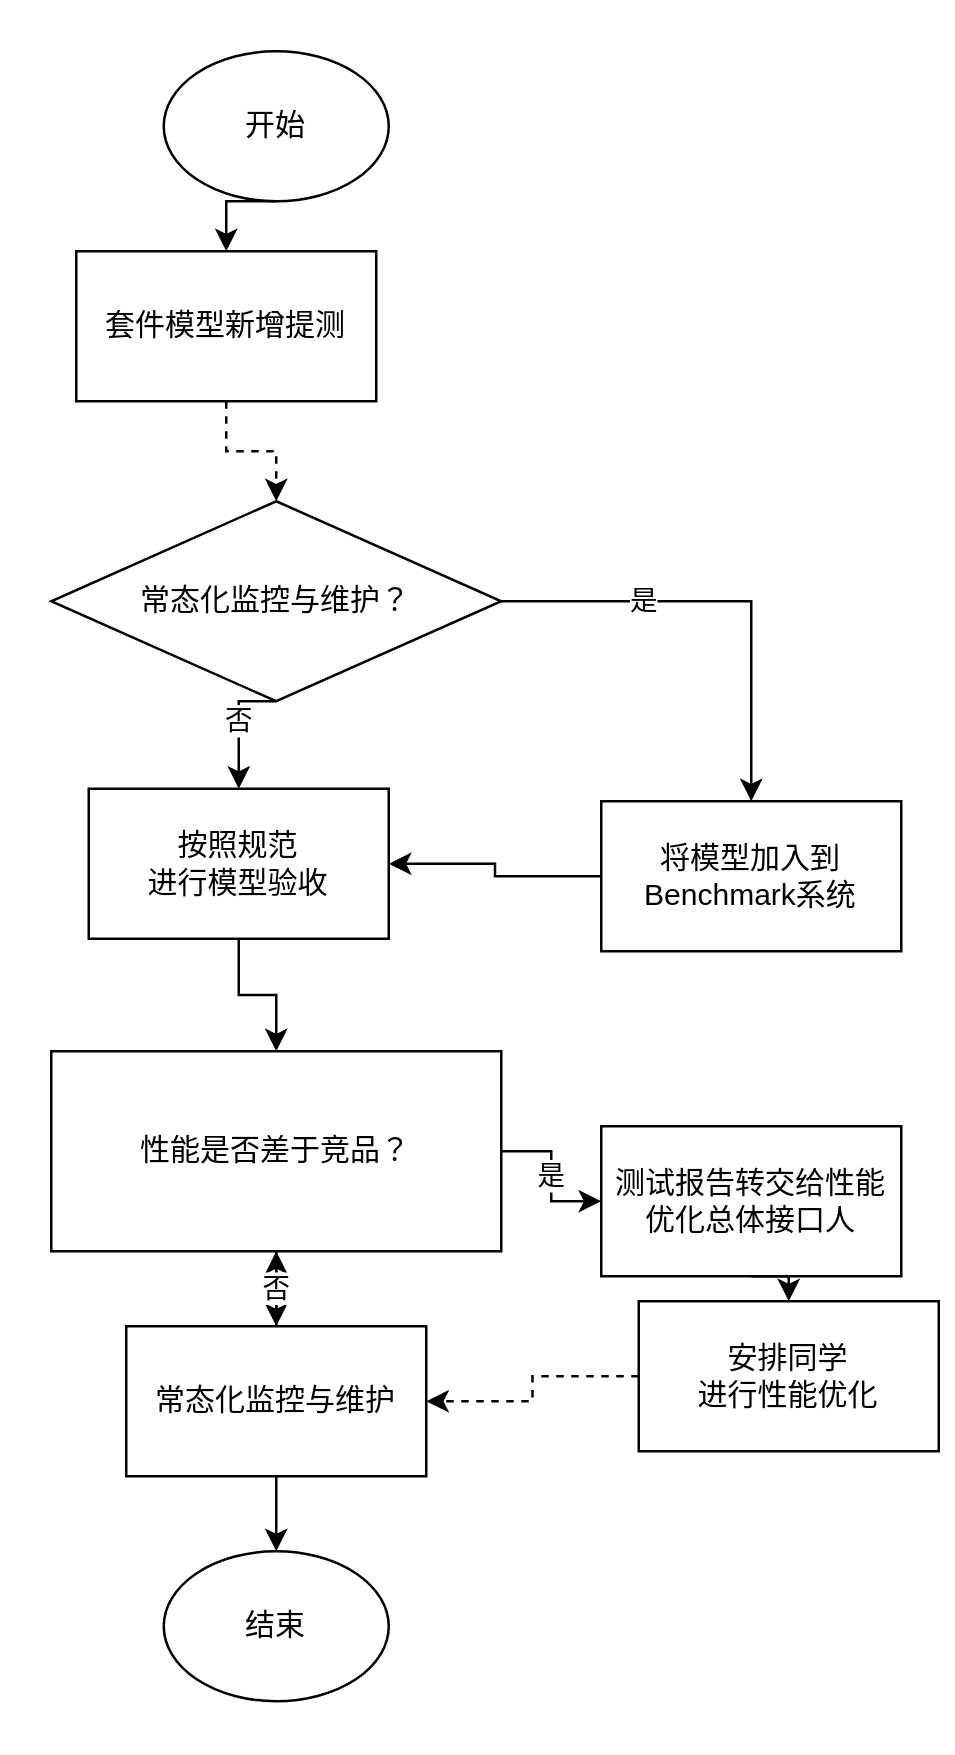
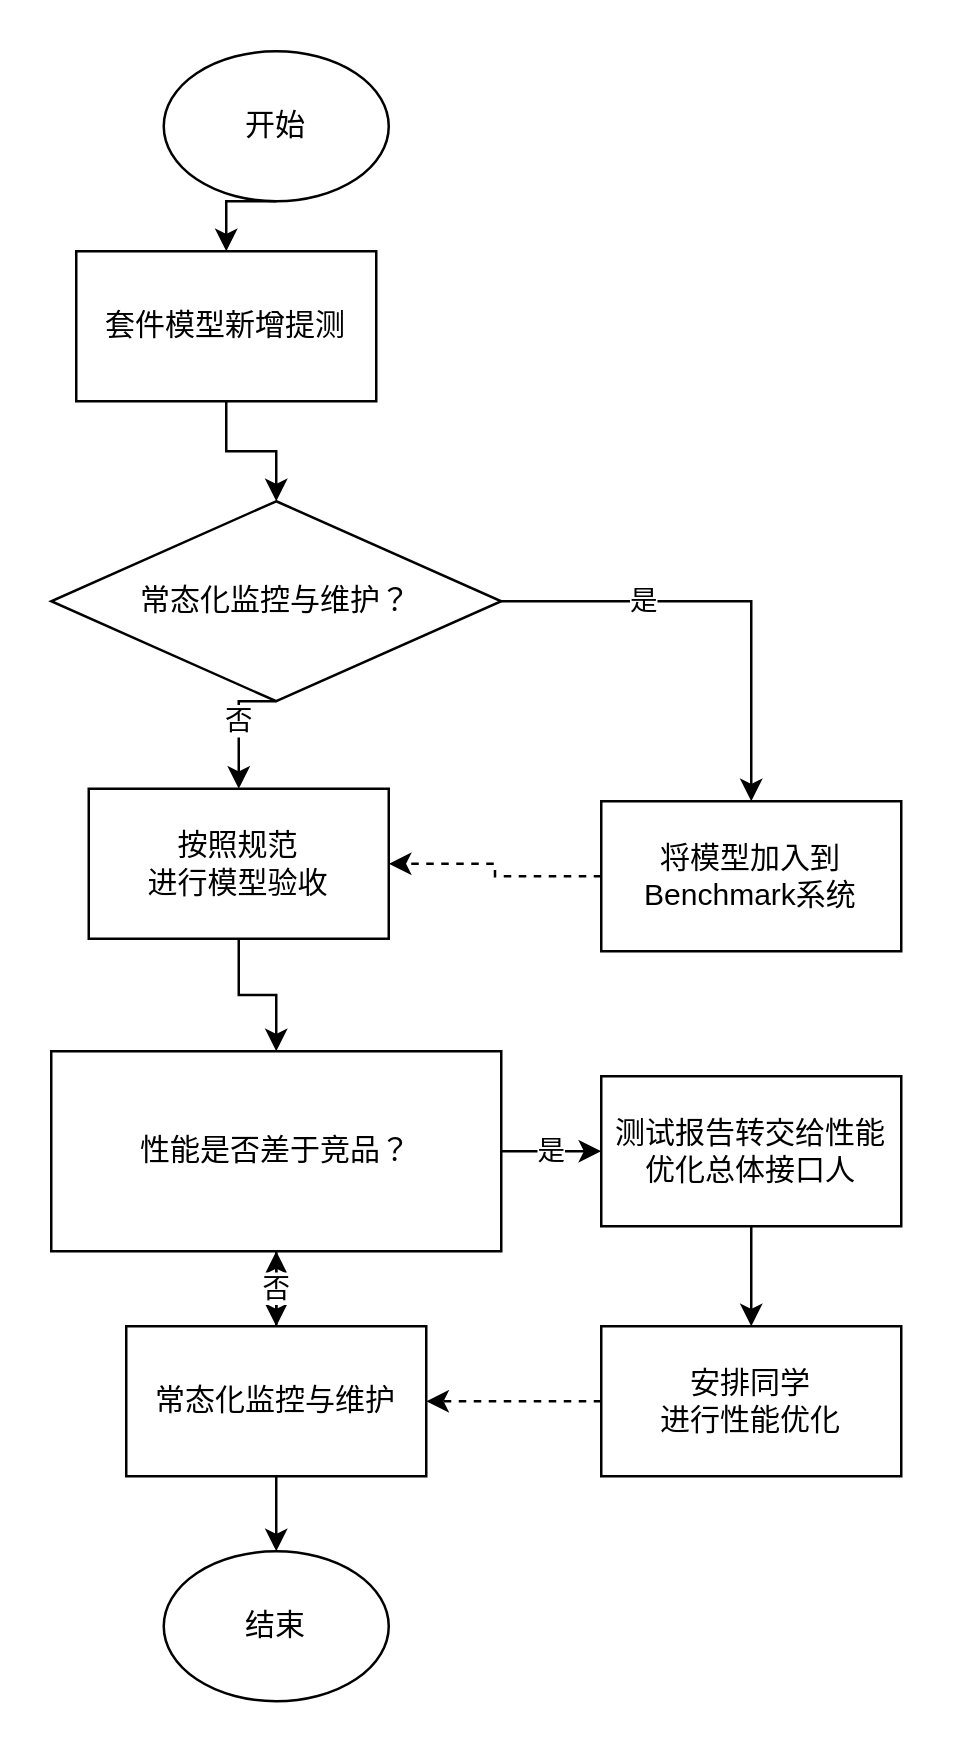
- <mxCell id="3" style="edgeStyle=orthogonalEdgeStyle;rounded=0;orthogonalLoop=1;jettySize=auto;html=1;exitX=0.5;exitY=1;exitDx=0;exitDy=0;dashed=1;" edge="1" parent="1" source="4" target="9"><mxGeometry relative="1" as="geometry"><mxPoint x="110" y="210" as="targetPoint" /></mxGeometry></mxCell>
+ <mxCell id="3" style="edgeStyle=orthogonalEdgeStyle;rounded=0;orthogonalLoop=1;jettySize=auto;html=1;exitX=0.5;exitY=1;exitDx=0;exitDy=0;" edge="1" parent="1" source="4" target="9"><mxGeometry relative="1" as="geometry"><mxPoint x="110" y="210" as="targetPoint" /></mxGeometry></mxCell>
- <mxCell id="12" style="edgeStyle=orthogonalEdgeStyle;rounded=0;orthogonalLoop=1;jettySize=auto;html=1;entryX=1;entryY=0.5;entryDx=0;entryDy=0;" edge="1" parent="1" source="13" target="11"><mxGeometry relative="1" as="geometry" /></mxCell>
+ <mxCell id="12" style="edgeStyle=orthogonalEdgeStyle;rounded=0;orthogonalLoop=1;jettySize=auto;html=1;entryX=1;entryY=0.5;entryDx=0;entryDy=0;dashed=1;" edge="1" parent="1" source="13" target="11"><mxGeometry relative="1" as="geometry" /></mxCell>
- <mxCell id="23" value="测试报告转交给性能优化总体接口人" style="rounded=0;whiteSpace=wrap;html=1;" vertex="1" parent="1"><mxGeometry x="240" y="450" width="120" height="60" as="geometry" /></mxCell>
+ <mxCell id="23" value="测试报告转交给性能优化总体接口人" style="rounded=0;whiteSpace=wrap;html=1;" vertex="1" parent="1"><mxGeometry x="240" y="430" width="120" height="60" as="geometry" /></mxCell>
- <mxCell id="25" value="安排同学&lt;br&gt;进行性能优化" style="rounded=0;whiteSpace=wrap;html=1;" vertex="1" parent="1"><mxGeometry x="255" y="520" width="120" height="60" as="geometry" /></mxCell>
+ <mxCell id="25" value="安排同学&lt;br&gt;进行性能优化" style="rounded=0;whiteSpace=wrap;html=1;" vertex="1" parent="1"><mxGeometry x="240" y="530" width="120" height="60" as="geometry" /></mxCell>
